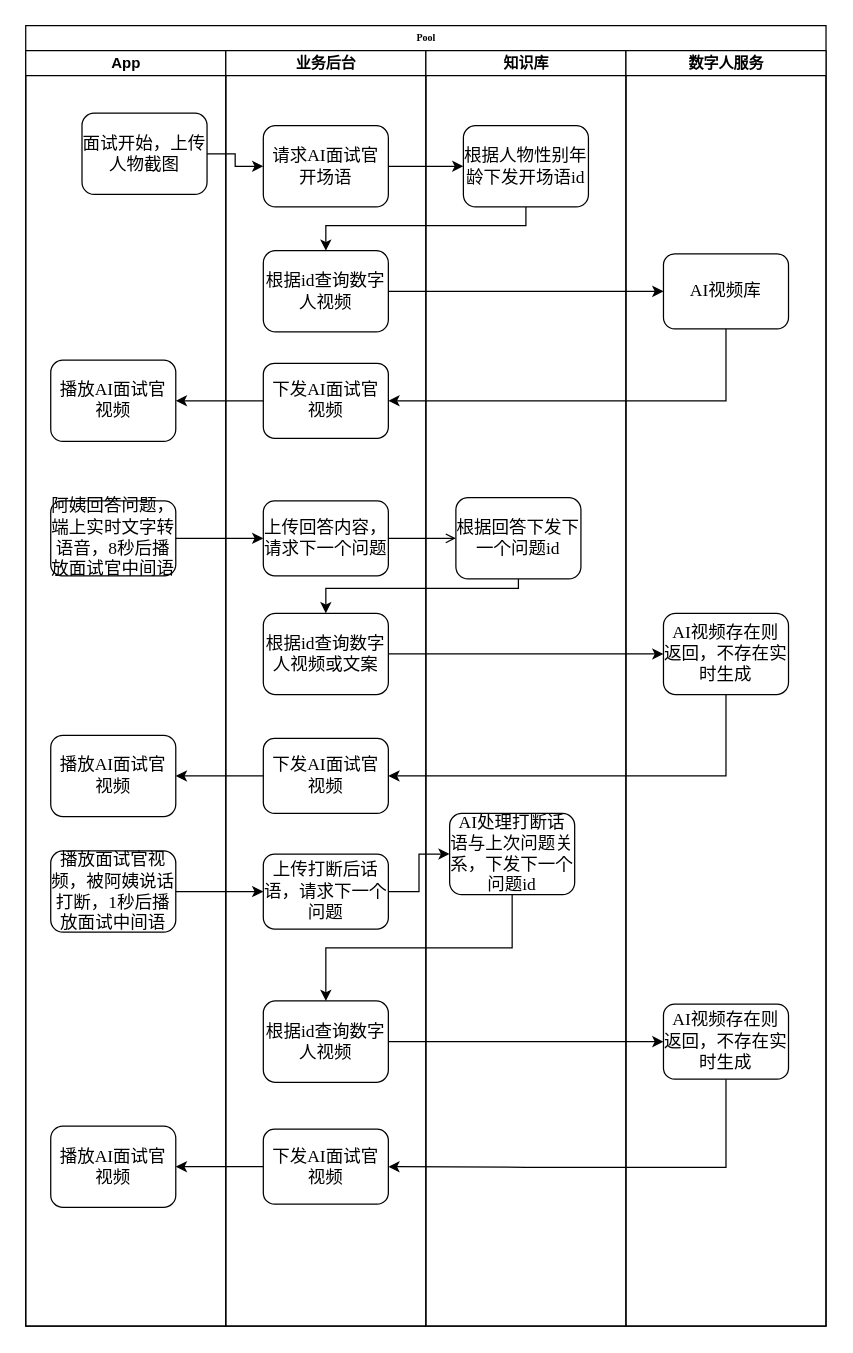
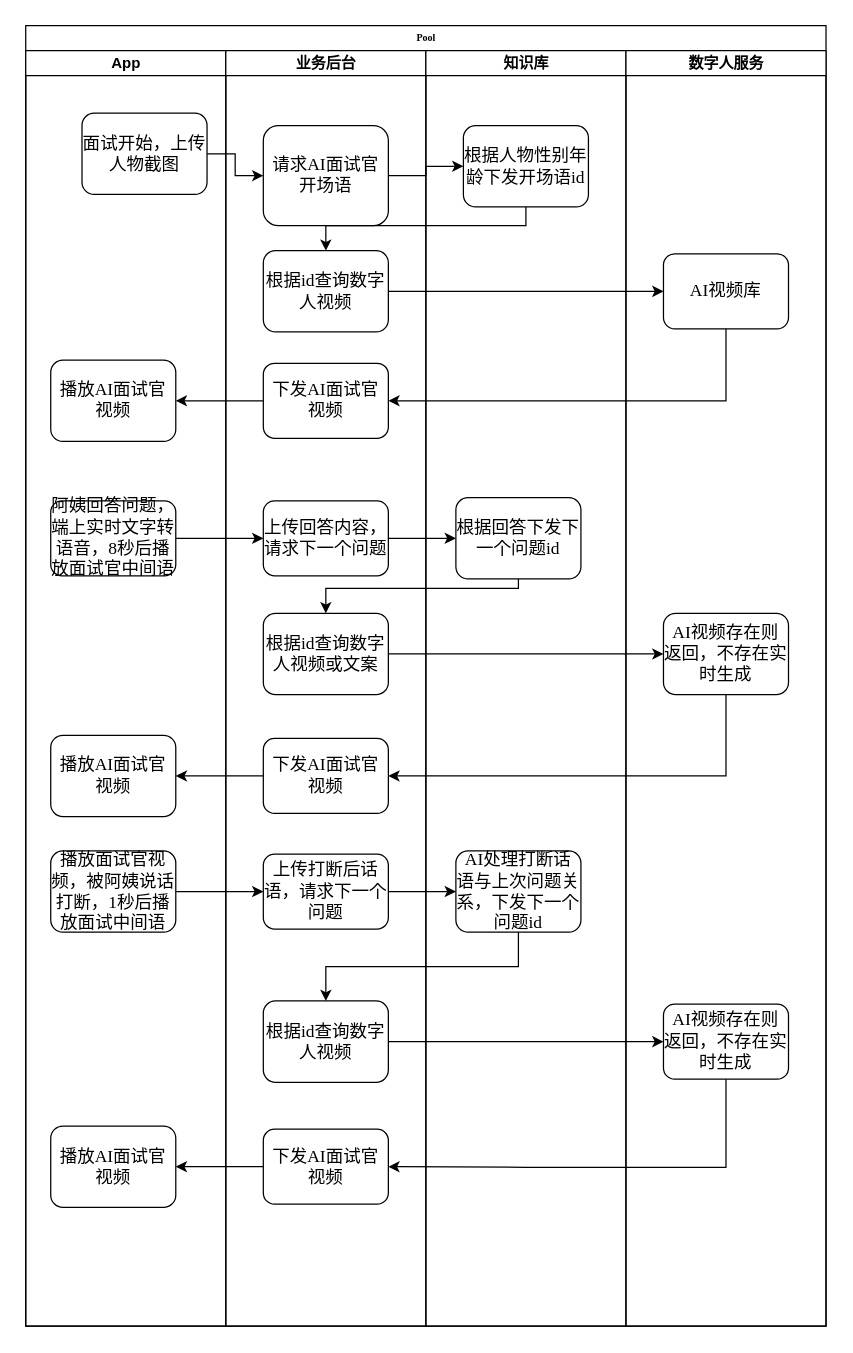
- <mxCell id="11" value="&lt;span style=&quot;font-size: 14px;&quot;&gt;请求AI面试官开场语&lt;/span&gt;" style="rounded=1;whiteSpace=wrap;html=1;shadow=0;labelBackgroundColor=none;strokeWidth=1;fontFamily=Verdana;fontSize=8;align=center;" vertex="1" parent="9"><mxGeometry x="30" y="60" width="100" height="65" as="geometry" /></mxCell>
+ <mxCell id="11" value="&lt;span style=&quot;font-size: 14px;&quot;&gt;请求AI面试官开场语&lt;/span&gt;" style="rounded=1;whiteSpace=wrap;html=1;shadow=0;labelBackgroundColor=none;strokeWidth=1;fontFamily=Verdana;fontSize=8;align=center;" vertex="1" parent="9"><mxGeometry x="30" y="60" width="100" height="80" as="geometry" /></mxCell>
- <mxCell id="36" value="" style="edgeStyle=orthogonalEdgeStyle;rounded=0;orthogonalLoop=1;jettySize=auto;html=1;endArrow=open;" edge="1" parent="2" source="10" target="23"><mxGeometry relative="1" as="geometry" /></mxCell>
+ <mxCell id="36" value="" style="edgeStyle=orthogonalEdgeStyle;rounded=0;orthogonalLoop=1;jettySize=auto;html=1;" edge="1" parent="2" source="10" target="23"><mxGeometry relative="1" as="geometry" /></mxCell>
- <mxCell id="24" value="&lt;span style=&quot;font-size: 14px;&quot;&gt;AI处理打断话语与上次问题关系，下发下一个问题id&lt;/span&gt;" style="rounded=1;whiteSpace=wrap;html=1;shadow=0;labelBackgroundColor=none;strokeWidth=1;fontFamily=Verdana;fontSize=8;align=center;" vertex="1" parent="21"><mxGeometry x="19" y="610" width="100" height="65" as="geometry" /></mxCell>
+ <mxCell id="24" value="&lt;span style=&quot;font-size: 14px;&quot;&gt;AI处理打断话语与上次问题关系，下发下一个问题id&lt;/span&gt;" style="rounded=1;whiteSpace=wrap;html=1;shadow=0;labelBackgroundColor=none;strokeWidth=1;fontFamily=Verdana;fontSize=8;align=center;" vertex="1" parent="21"><mxGeometry x="24" y="640" width="100" height="65" as="geometry" /></mxCell>
